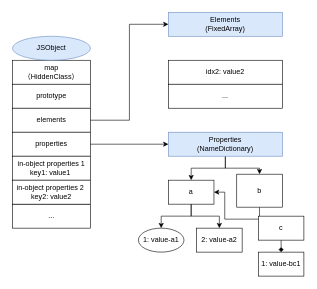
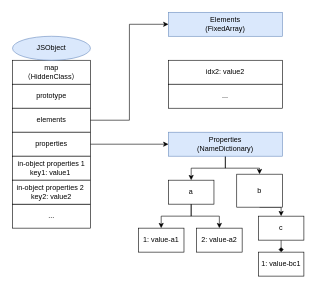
- <mxCell id="24" style="edgeStyle=orthogonalEdgeStyle;rounded=0;orthogonalLoop=1;jettySize=auto;html=1;exitX=0.5;exitY=1;exitDx=0;exitDy=0;" edge="1" parent="18" source="25" target="23"><mxGeometry relative="1" as="geometry" /></mxCell>
+ <mxCell id="24" style="edgeStyle=orthogonalEdgeStyle;rounded=0;orthogonalLoop=1;jettySize=auto;html=1;exitX=0.5;exitY=1;exitDx=0;exitDy=0;entryX=0.5;entryY=0;entryDx=0;entryDy=0;" edge="1" parent="18" source="25" target="29"><mxGeometry relative="1" as="geometry" /></mxCell>
- <mxCell id="26" value="1: value-a1" style="ellipse;whiteSpace=wrap;html=1;" vertex="1" parent="18"><mxGeometry y="160" width="76" height="40" as="geometry" /></mxCell>
+ <mxCell id="26" value="1: value-a1" style="rounded=0;whiteSpace=wrap;html=1;" vertex="1" parent="18"><mxGeometry y="160" width="76" height="40" as="geometry" /></mxCell>
